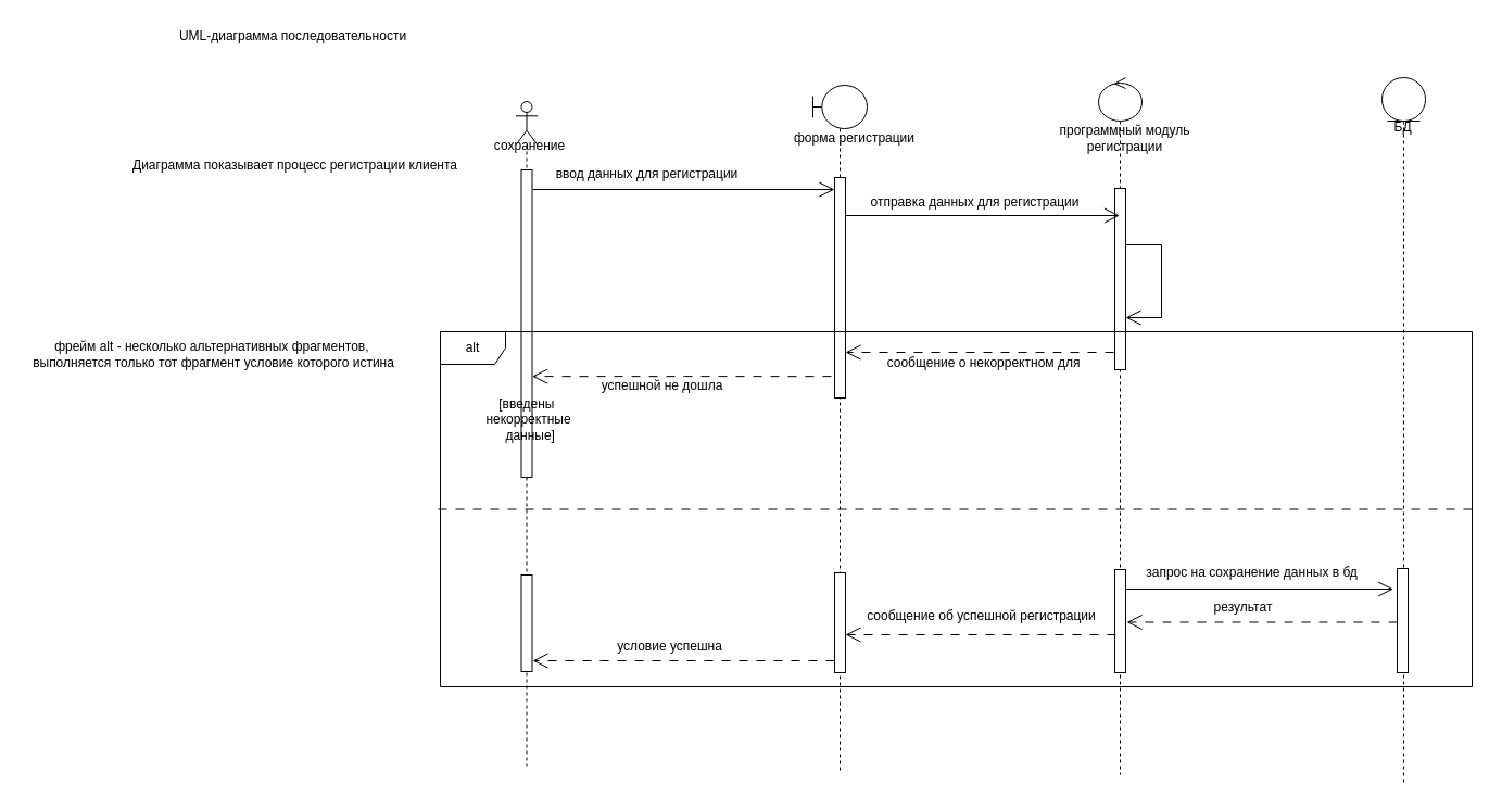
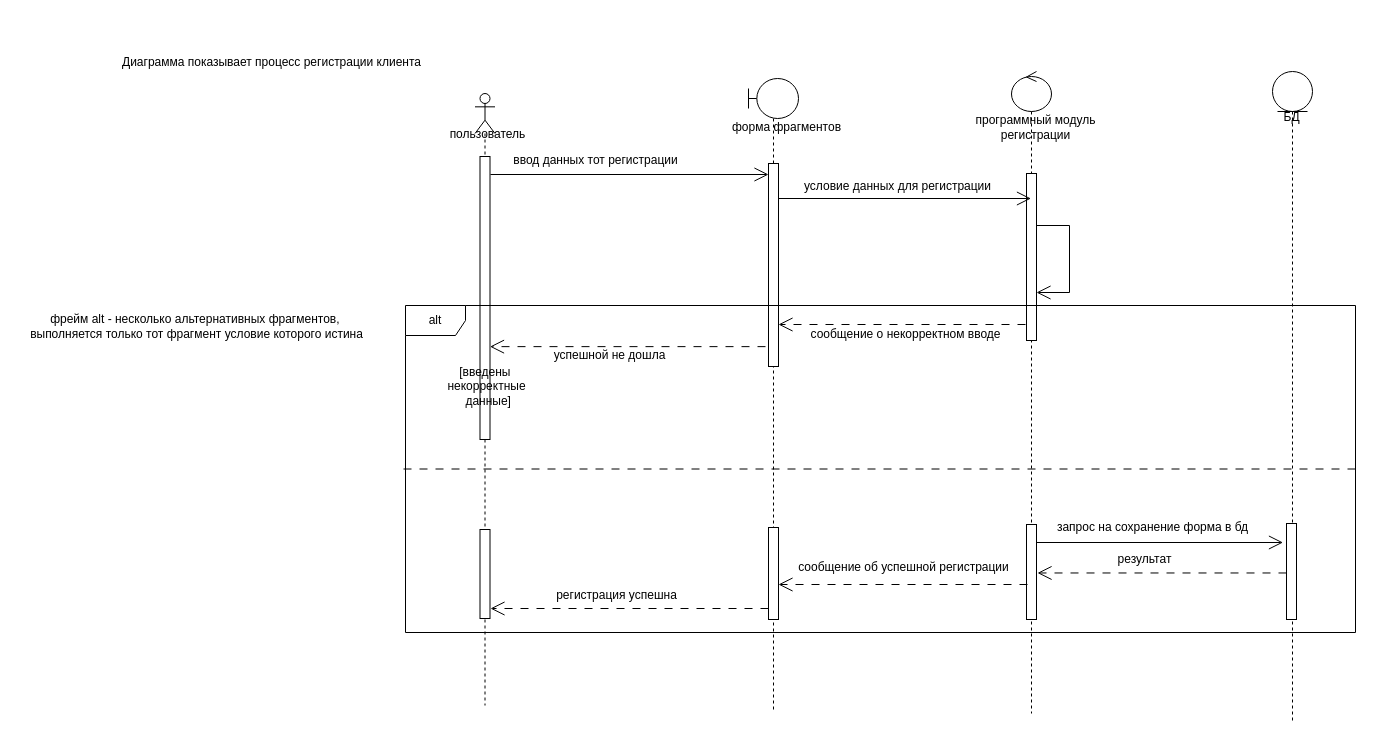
- <mxCell id="5" value="UML-диаграмма последовательности" style="text;html=1;align=center;verticalAlign=middle;resizable=0;points=[];autosize=1;strokeColor=none;fillColor=none;" vertex="1" parent="1"><mxGeometry x="155" y="20" width="227" height="26" as="geometry" /></mxCell>
- <mxCell id="10" value="форма регистрации" style="text;html=1;align=center;verticalAlign=middle;resizable=0;points=[];autosize=1;strokeColor=none;fillColor=none;" vertex="1" parent="1"><mxGeometry x="721" y="114" width="129" height="26" as="geometry" /></mxCell>
+ <mxCell id="10" value="форма фрагментов" style="text;html=1;align=center;verticalAlign=middle;resizable=0;points=[];autosize=1;strokeColor=none;fillColor=none;" vertex="1" parent="1"><mxGeometry x="721" y="114" width="129" height="26" as="geometry" /></mxCell>
- <mxCell id="7" value="сохранение" style="text;html=1;align=center;verticalAlign=middle;resizable=0;points=[];autosize=1;strokeColor=none;fillColor=none;" vertex="1" parent="1"><mxGeometry x="440" y="121" width="94" height="26" as="geometry" /></mxCell>
+ <mxCell id="7" value="пользователь" style="text;html=1;align=center;verticalAlign=middle;resizable=0;points=[];autosize=1;strokeColor=none;fillColor=none;" vertex="1" parent="1"><mxGeometry x="440" y="121" width="94" height="26" as="geometry" /></mxCell>
- <mxCell id="6" value="Диаграмма показывает процесс регистрации клиента" style="text;html=1;align=center;verticalAlign=middle;resizable=0;points=[];autosize=1;strokeColor=none;fillColor=none;" vertex="1" parent="1"><mxGeometry x="112" y="139" width="317" height="26" as="geometry" /></mxCell>
+ <mxCell id="6" value="Диаграмма показывает процесс регистрации клиента" style="text;html=1;align=center;verticalAlign=middle;resizable=0;points=[];autosize=1;strokeColor=none;fillColor=none;" vertex="1" parent="1"><mxGeometry x="112" y="49" width="317" height="26" as="geometry" /></mxCell>
- <mxCell id="18" value="ввод данных для регистрации" style="text;html=1;align=center;verticalAlign=middle;resizable=0;points=[];autosize=1;strokeColor=none;fillColor=none;" vertex="1" parent="1"><mxGeometry x="502" y="147" width="186" height="26" as="geometry" /></mxCell>
+ <mxCell id="18" value="ввод данных тот регистрации" style="text;html=1;align=center;verticalAlign=middle;resizable=0;points=[];autosize=1;strokeColor=none;fillColor=none;" vertex="1" parent="1"><mxGeometry x="502" y="147" width="186" height="26" as="geometry" /></mxCell>
- <mxCell id="20" value="отправка данных для регистрации" style="text;html=1;align=center;verticalAlign=middle;resizable=0;points=[];autosize=1;strokeColor=none;fillColor=none;" vertex="1" parent="1"><mxGeometry x="792" y="173" width="210" height="26" as="geometry" /></mxCell>
+ <mxCell id="20" value="условие данных для регистрации" style="text;html=1;align=center;verticalAlign=middle;resizable=0;points=[];autosize=1;strokeColor=none;fillColor=none;" vertex="1" parent="1"><mxGeometry x="792" y="173" width="210" height="26" as="geometry" /></mxCell>
- <mxCell id="24" value="сообщение о некорректном для" style="text;html=1;align=center;verticalAlign=middle;resizable=0;points=[];autosize=1;strokeColor=none;fillColor=none;" vertex="1" parent="1"><mxGeometry x="801" y="321" width="208" height="26" as="geometry" /></mxCell>
+ <mxCell id="24" value="сообщение о некорректном вводе" style="text;html=1;align=center;verticalAlign=middle;resizable=0;points=[];autosize=1;strokeColor=none;fillColor=none;" vertex="1" parent="1"><mxGeometry x="801" y="321" width="208" height="26" as="geometry" /></mxCell>
- <mxCell id="33" value="запрос на сохранение данных в бд" style="text;html=1;align=center;verticalAlign=middle;resizable=0;points=[];autosize=1;strokeColor=none;fillColor=none;" vertex="1" parent="1"><mxGeometry x="1045" y="514" width="213" height="26" as="geometry" /></mxCell>
+ <mxCell id="33" value="запрос на сохранение форма в бд" style="text;html=1;align=center;verticalAlign=middle;resizable=0;points=[];autosize=1;strokeColor=none;fillColor=none;" vertex="1" parent="1"><mxGeometry x="1045" y="514" width="213" height="26" as="geometry" /></mxCell>
- <mxCell id="39" value="условие успешна" style="text;html=1;align=center;verticalAlign=middle;resizable=0;points=[];autosize=1;strokeColor=none;fillColor=none;" vertex="1" parent="1"><mxGeometry x="546" y="582" width="139" height="26" as="geometry" /></mxCell>
+ <mxCell id="39" value="регистрация успешна" style="text;html=1;align=center;verticalAlign=middle;resizable=0;points=[];autosize=1;strokeColor=none;fillColor=none;" vertex="1" parent="1"><mxGeometry x="546" y="582" width="139" height="26" as="geometry" /></mxCell>
